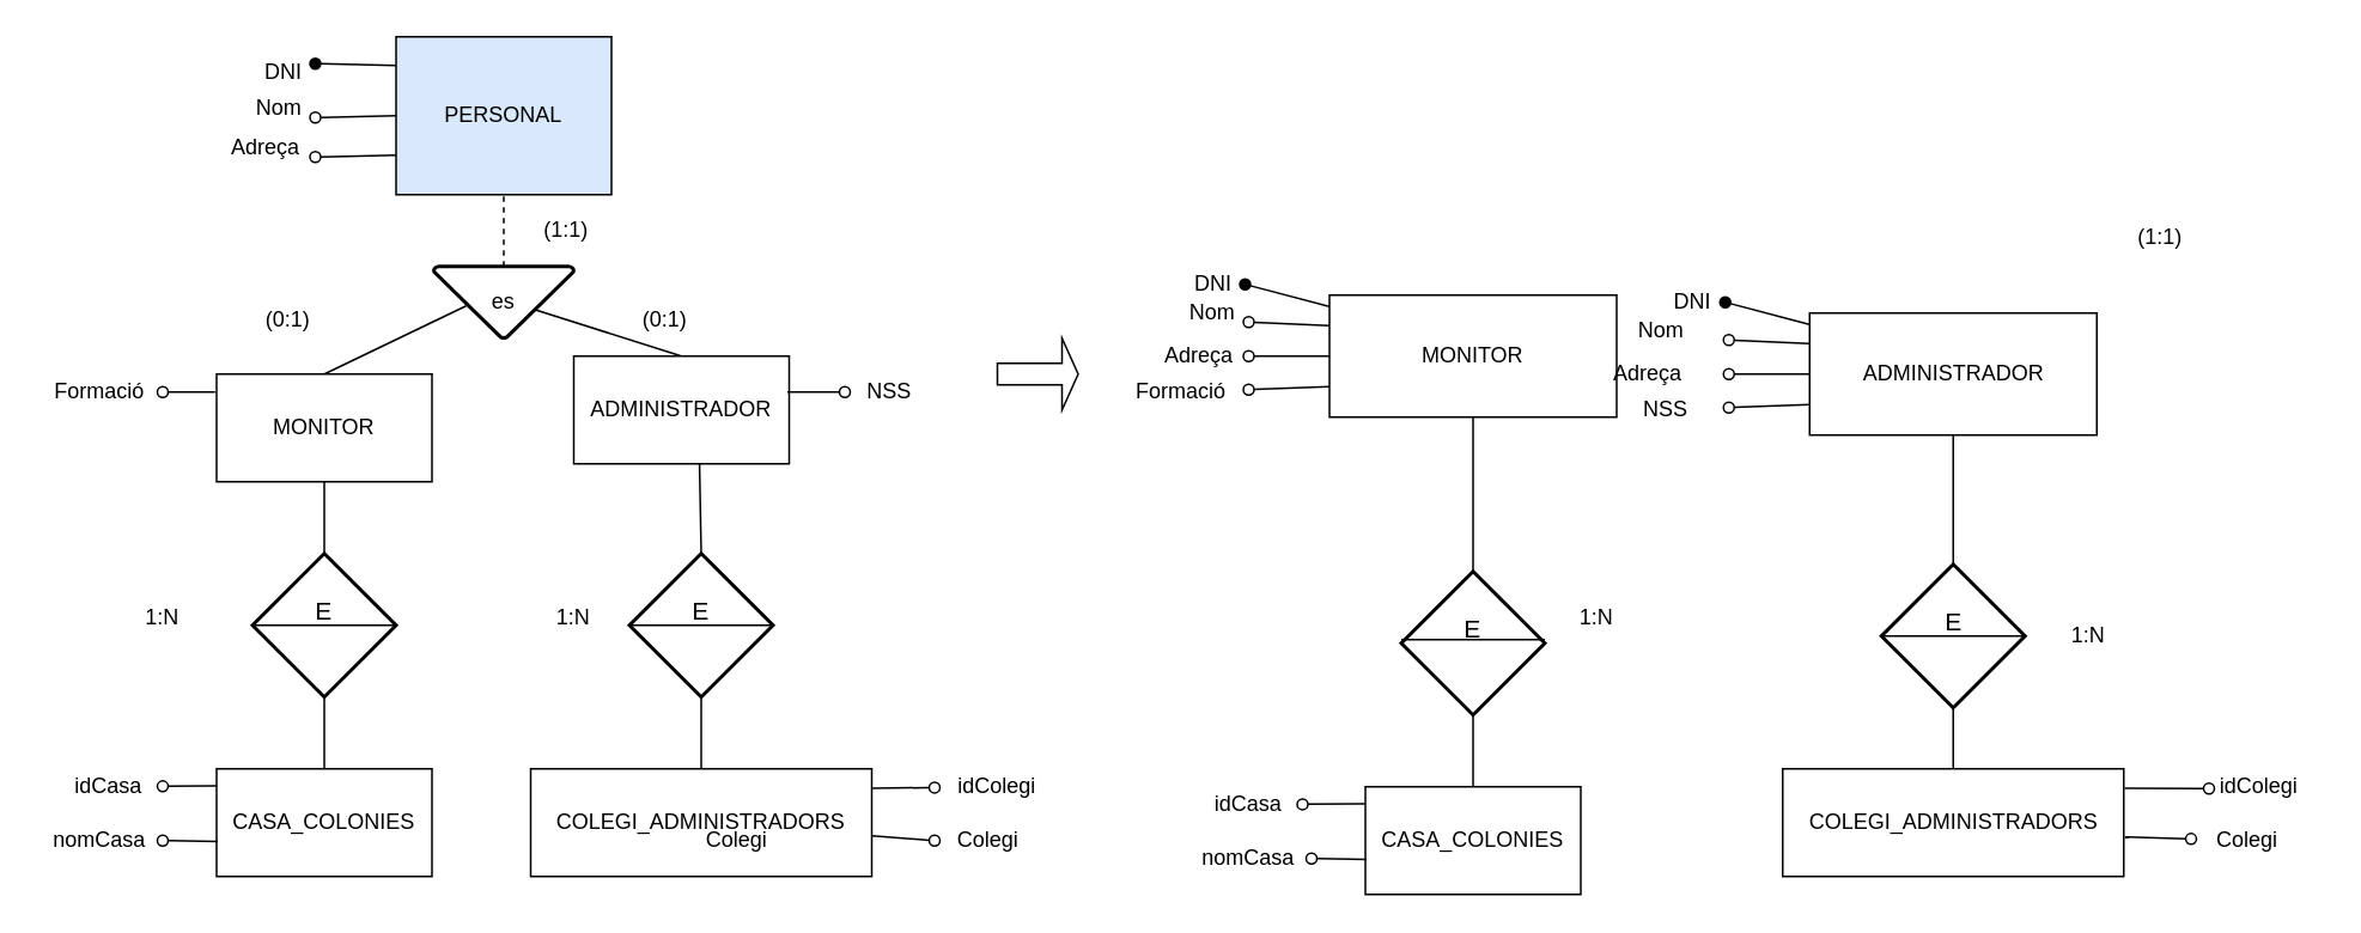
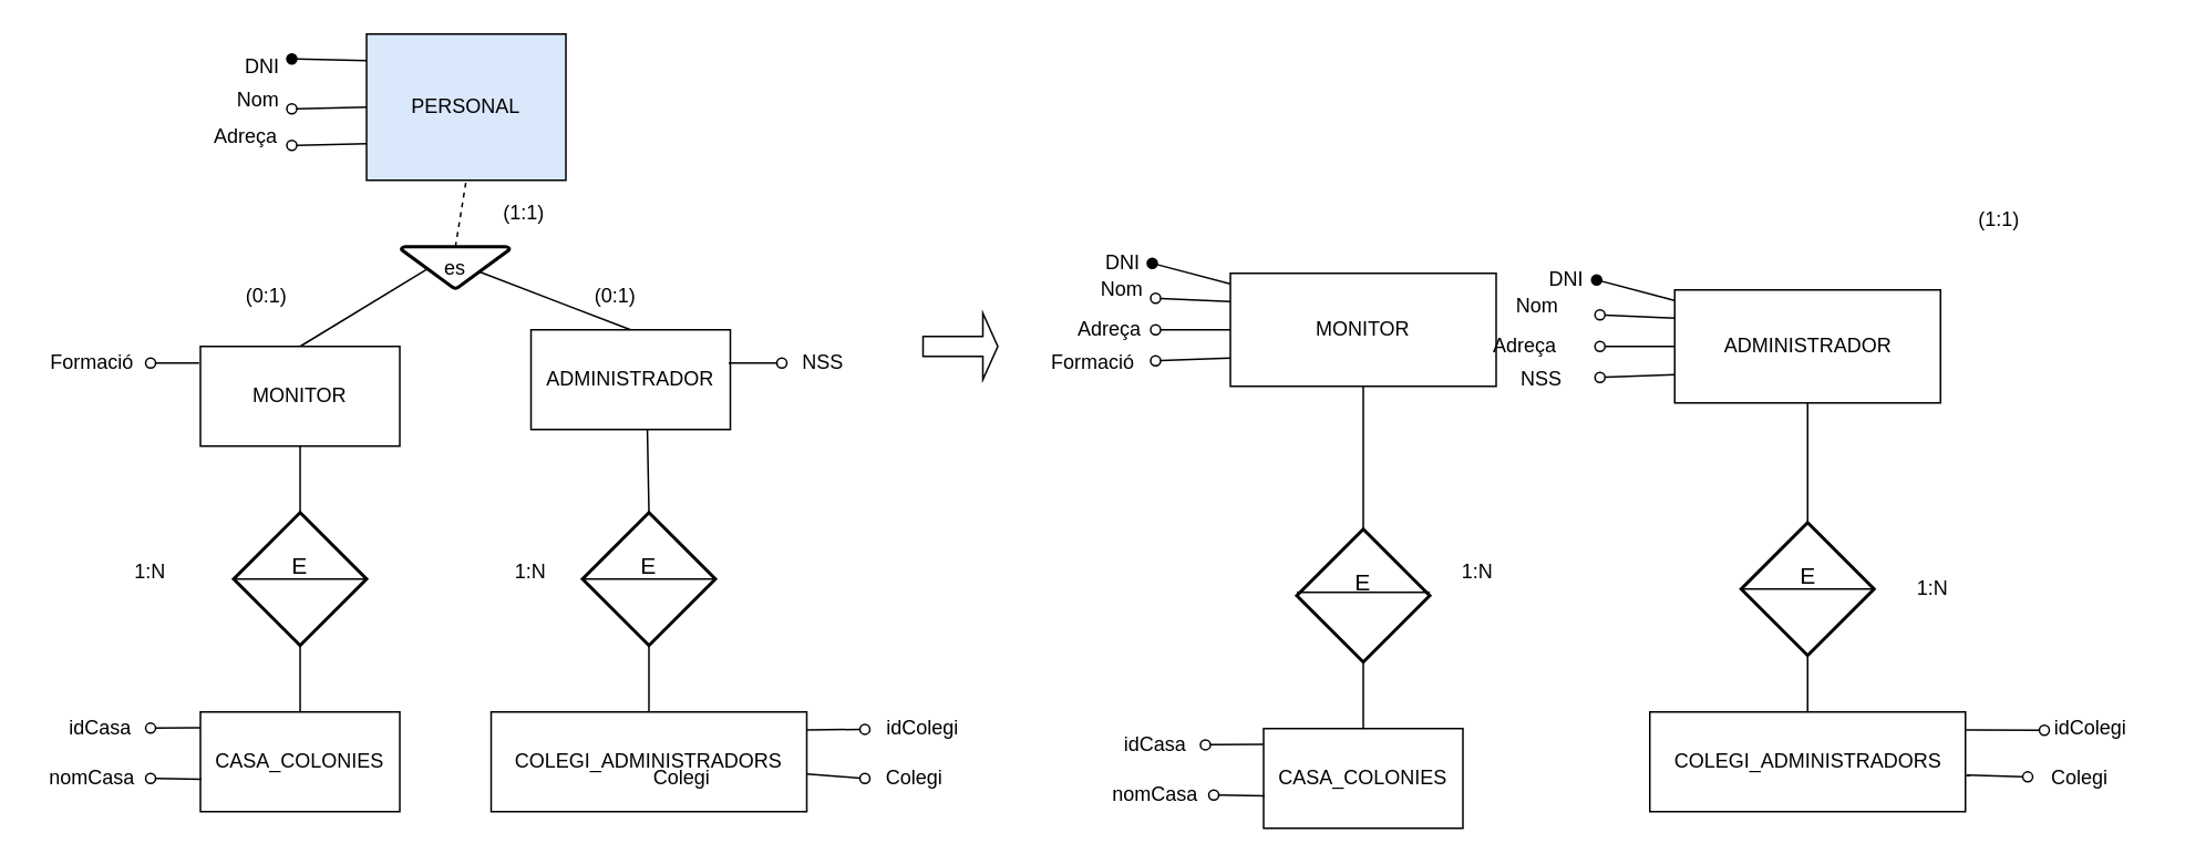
- <mxCell id="2" value="es" style="strokeWidth=2;html=1;shape=mxgraph.flowchart.merge_or_storage;whiteSpace=wrap;" parent="1" vertex="1"><mxGeometry x="241" y="148" width="78" height="40" as="geometry" /></mxCell>
+ <mxCell id="2" value="es" style="strokeWidth=2;html=1;shape=mxgraph.flowchart.merge_or_storage;whiteSpace=wrap;" parent="1" vertex="1"><mxGeometry x="241" y="148" width="65" height="25" as="geometry" /></mxCell>
